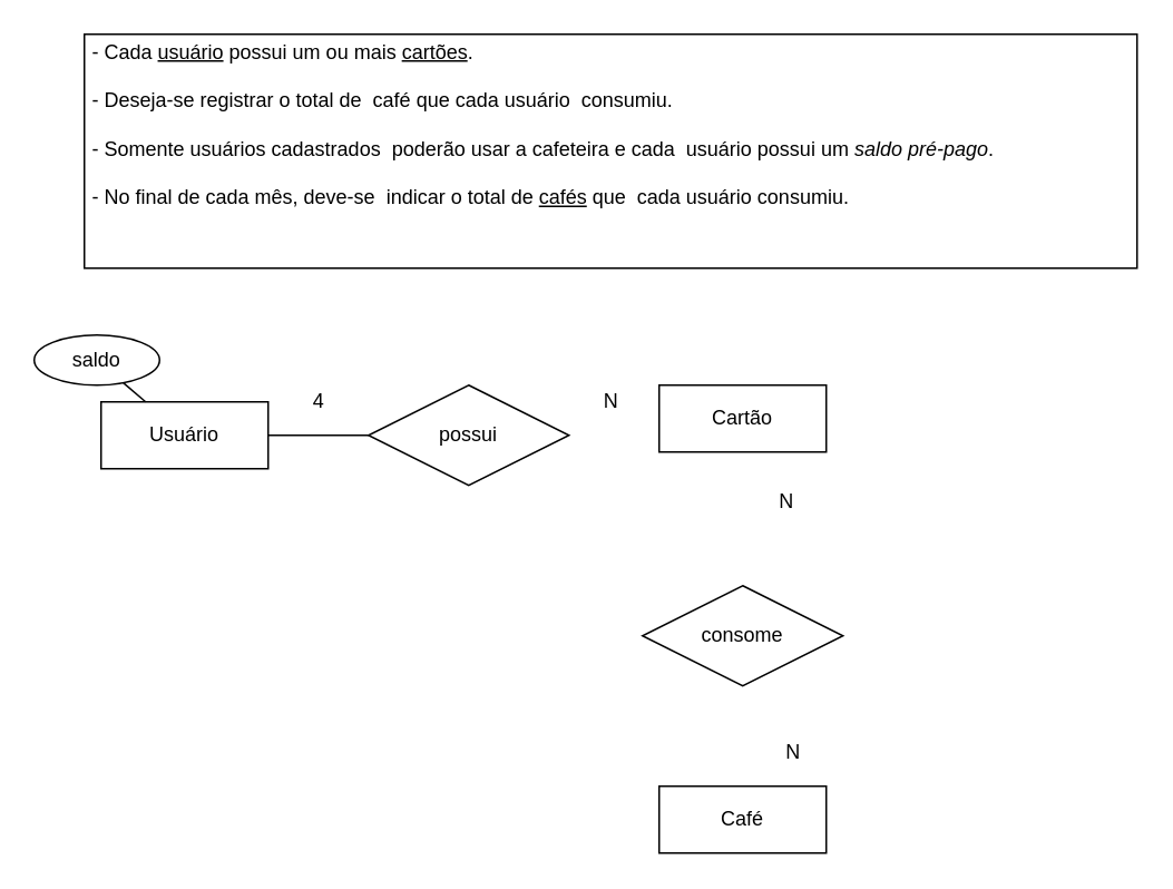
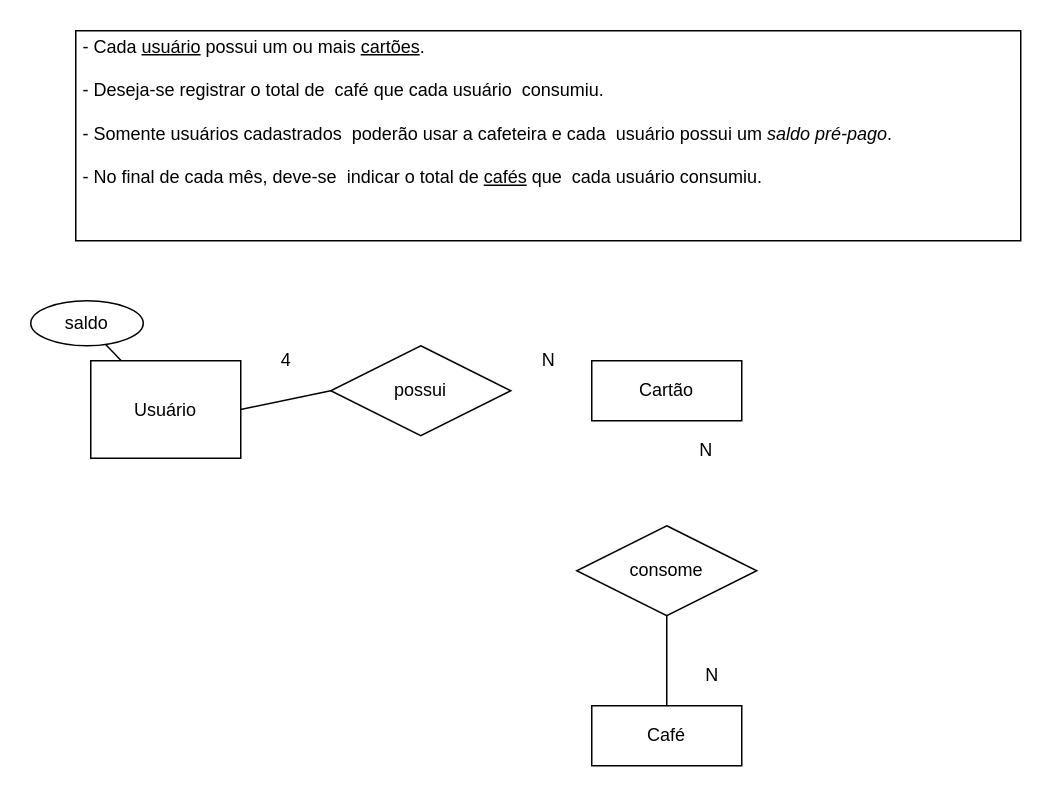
- <mxCell id="4" value="Cartão" style="whiteSpace=wrap;html=1;align=center;strokeColor=#000000;" vertex="1" parent="1"><mxGeometry x="394" y="230" width="100" height="40" as="geometry" /></mxCell>
+ <mxCell id="4" value="Cartão" style="whiteSpace=wrap;html=1;align=center;strokeColor=#000000;" vertex="1" parent="1"><mxGeometry x="394" y="240" width="100" height="40" as="geometry" /></mxCell>
- <mxCell id="3" value="Usuário" style="whiteSpace=wrap;html=1;align=center;strokeColor=#000000;" vertex="1" parent="1"><mxGeometry x="60" y="240" width="100" height="40" as="geometry" /></mxCell>
+ <mxCell id="3" value="Usuário" style="whiteSpace=wrap;html=1;align=center;strokeColor=#000000;" vertex="1" parent="1"><mxGeometry x="60" y="240" width="100" height="65" as="geometry" /></mxCell>
+ <mxCell id="10" value="" style="edgeStyle=orthogonalEdgeStyle;rounded=0;orthogonalLoop=1;jettySize=auto;html=1;endArrow=none;endFill=0;" edge="1" parent="1" source="11" target="5"><mxGeometry relative="1" as="geometry" /></mxCell>
